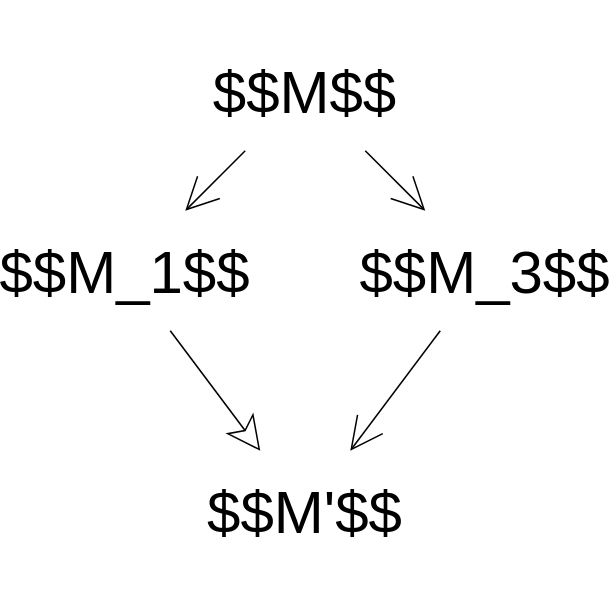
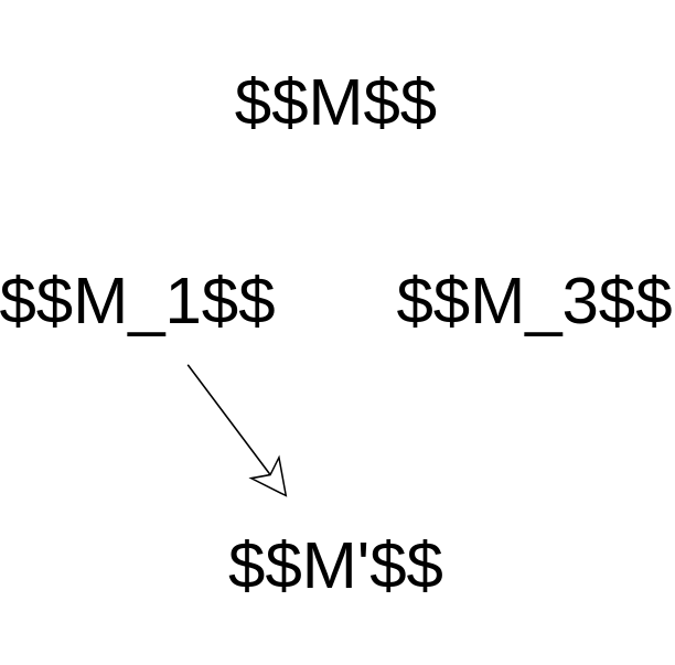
- <mxCell id="2" style="edgeStyle=none;html=1;fontSize=40;endArrow=open;endFill=0;endSize=20;" edge="1" parent="1" source="4" target="6"><mxGeometry relative="1" as="geometry" /></mxCell>
- <mxCell id="3" style="edgeStyle=none;html=1;fontSize=40;endArrow=open;endFill=0;endSize=20;" edge="1" parent="1" source="4" target="8"><mxGeometry relative="1" as="geometry" /></mxCell>
- <mxCell id="7" style="edgeStyle=none;html=1;fontSize=40;endArrow=open;endFill=0;endSize=20;" edge="1" parent="1" source="8" target="9"><mxGeometry relative="1" as="geometry" /></mxCell>
